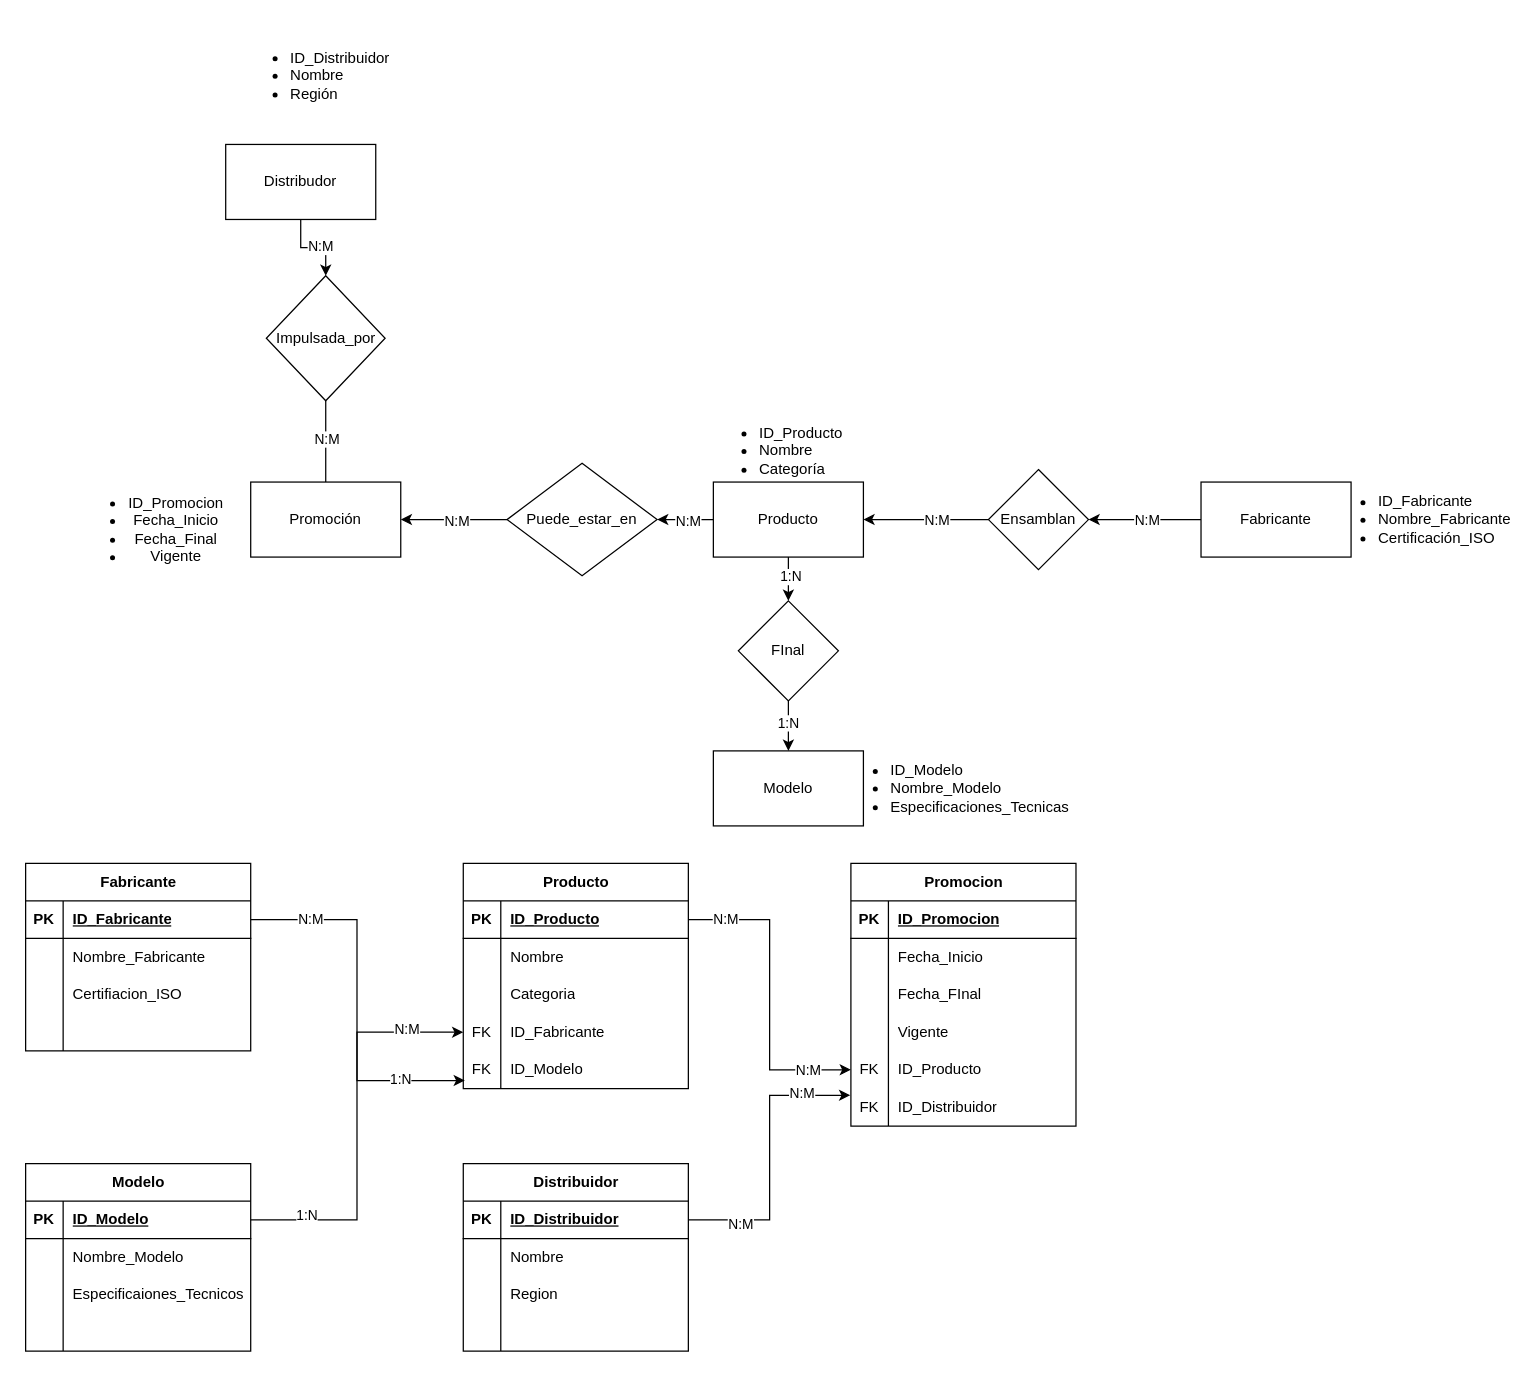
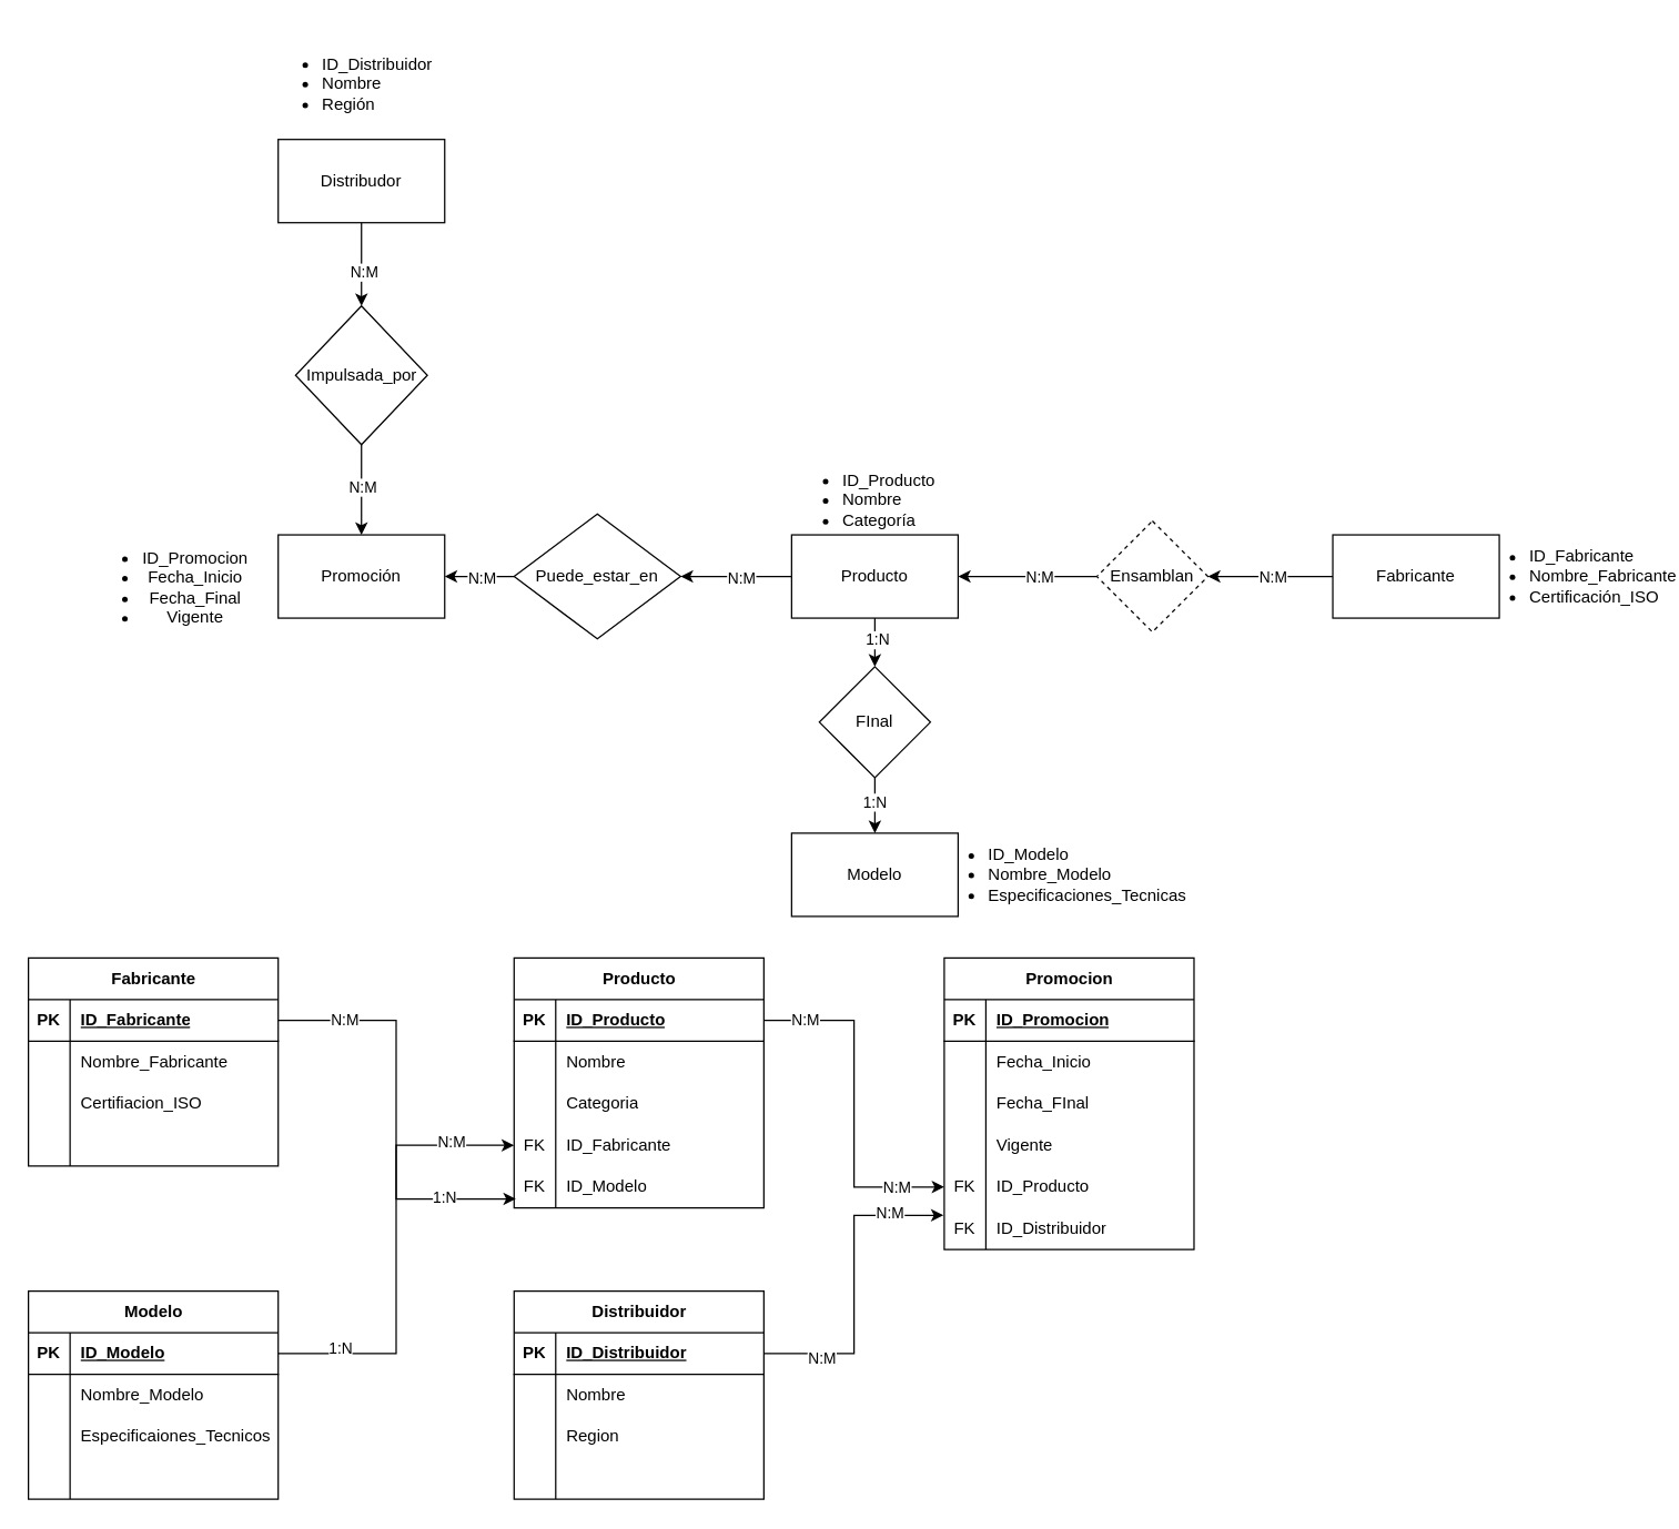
- <mxCell id="14" value="Distribudor" style="rounded=0;whiteSpace=wrap;html=1;" parent="1" vertex="1"><mxGeometry x="180" y="115" width="120" height="60" as="geometry" /></mxCell>
+ <mxCell id="14" value="Distribudor" style="rounded=0;whiteSpace=wrap;html=1;" parent="1" vertex="1"><mxGeometry x="200" y="100" width="120" height="60" as="geometry" /></mxCell>
- <mxCell id="24" style="edgeStyle=orthogonalEdgeStyle;rounded=0;orthogonalLoop=1;jettySize=auto;html=1;exitX=0.5;exitY=1;exitDx=0;exitDy=0;entryX=0.5;entryY=0;entryDx=0;entryDy=0;endArrow=none;" edge="1" parent="1" source="26" target="11"><mxGeometry relative="1" as="geometry" /></mxCell>
+ <mxCell id="24" style="edgeStyle=orthogonalEdgeStyle;rounded=0;orthogonalLoop=1;jettySize=auto;html=1;exitX=0.5;exitY=1;exitDx=0;exitDy=0;entryX=0.5;entryY=0;entryDx=0;entryDy=0;" edge="1" parent="1" source="26" target="11"><mxGeometry relative="1" as="geometry" /></mxCell>
- <mxCell id="10" value="Puede_estar_en" style="rhombus;whiteSpace=wrap;html=1;" parent="1" vertex="1"><mxGeometry x="405" y="370" width="120" height="90" as="geometry" /></mxCell>
+ <mxCell id="10" value="Puede_estar_en" style="rhombus;whiteSpace=wrap;html=1;" parent="1" vertex="1"><mxGeometry x="370" y="370" width="120" height="90" as="geometry" /></mxCell>
- <mxCell id="5" value="Ensamblan" style="rhombus;whiteSpace=wrap;html=1;" parent="1" vertex="1"><mxGeometry x="790" y="375" width="80" height="80" as="geometry" /></mxCell>
+ <mxCell id="5" value="Ensamblan" style="rhombus;whiteSpace=wrap;html=1;dashed=1;" parent="1" vertex="1"><mxGeometry x="790" y="375" width="80" height="80" as="geometry" /></mxCell>
